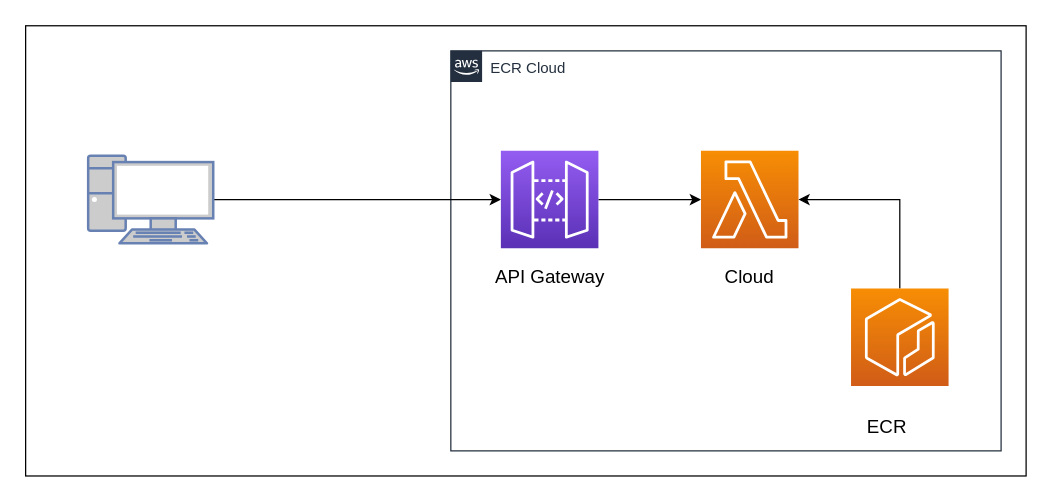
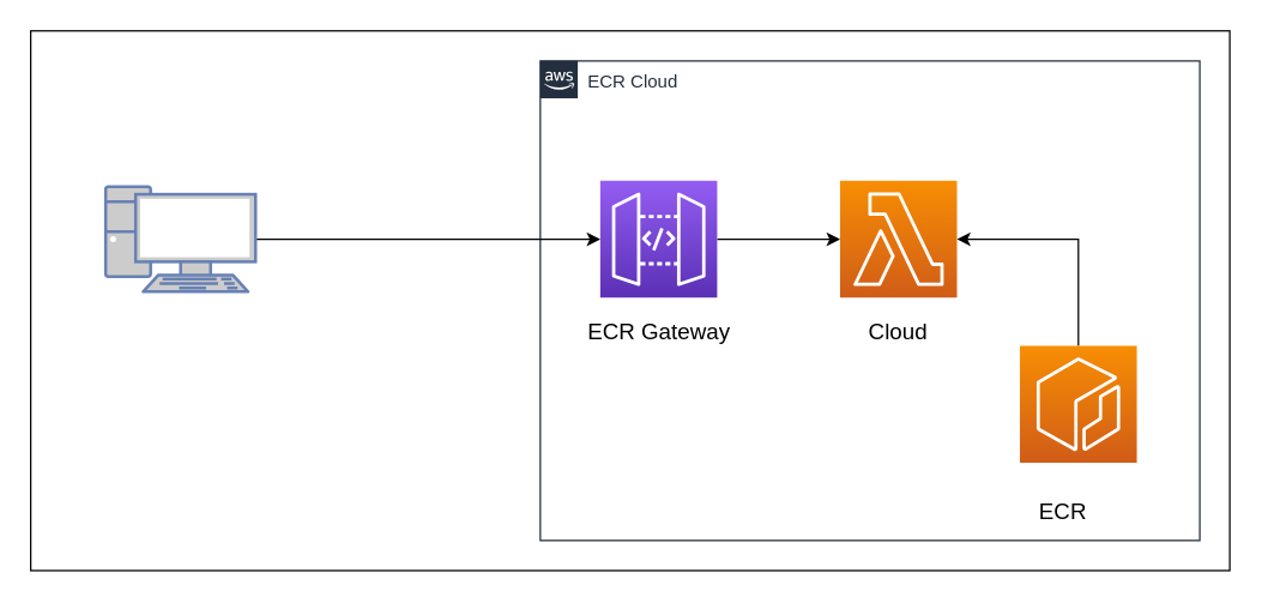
- <mxCell id="11" value="&lt;font style=&quot;font-size: 15px&quot;&gt;API Gateway&lt;/font&gt;" style="text;html=1;strokeColor=none;fillColor=none;align=center;verticalAlign=middle;whiteSpace=wrap;rounded=0;" vertex="1" parent="1"><mxGeometry x="388.5" y="210" width="101" height="20" as="geometry" /></mxCell>
+ <mxCell id="11" value="&lt;font style=&quot;font-size: 15px&quot;&gt;ECR Gateway&lt;/font&gt;" style="text;html=1;strokeColor=none;fillColor=none;align=center;verticalAlign=middle;whiteSpace=wrap;rounded=0;" vertex="1" parent="1"><mxGeometry x="388.5" y="210" width="101" height="20" as="geometry" /></mxCell>
